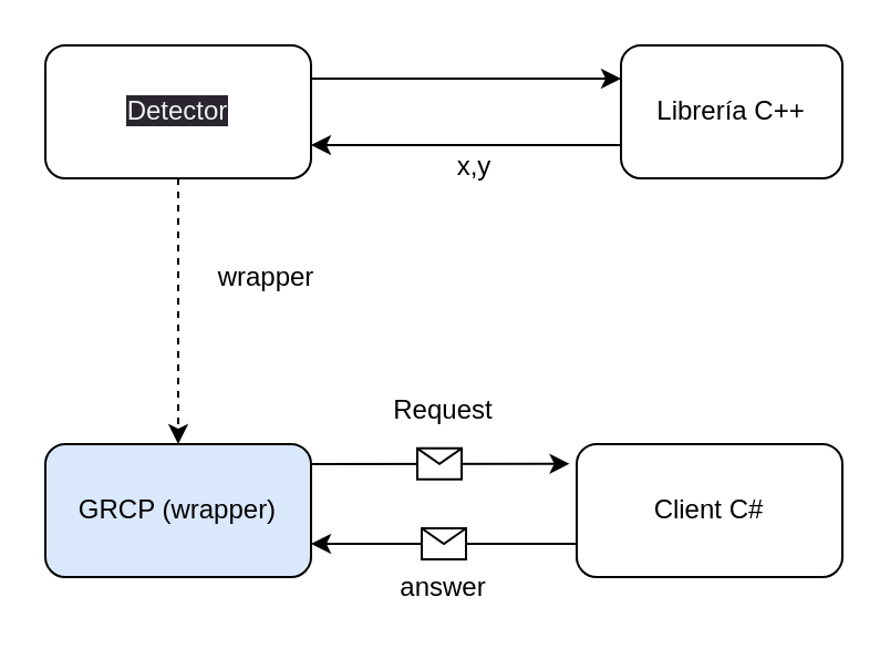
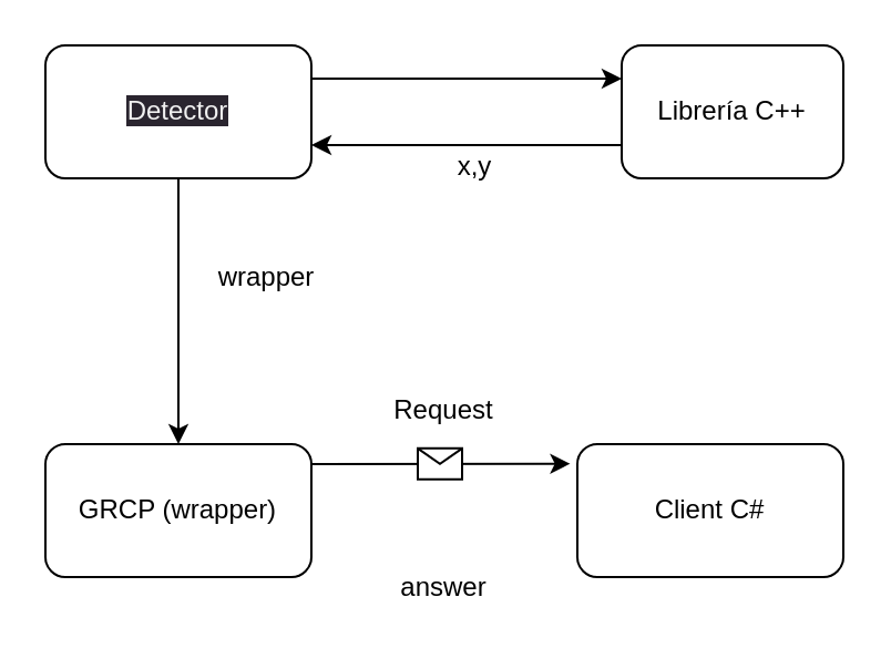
- <mxCell id="4" style="edgeStyle=orthogonalEdgeStyle;rounded=0;orthogonalLoop=1;jettySize=auto;html=1;exitX=0.5;exitY=1;exitDx=0;exitDy=0;entryX=0.5;entryY=0;entryDx=0;entryDy=0;dashed=1;" edge="1" parent="1" source="5" target="2"><mxGeometry relative="1" as="geometry" /></mxCell>
+ <mxCell id="4" style="edgeStyle=orthogonalEdgeStyle;rounded=0;orthogonalLoop=1;jettySize=auto;html=1;exitX=0.5;exitY=1;exitDx=0;exitDy=0;entryX=0.5;entryY=0;entryDx=0;entryDy=0;" edge="1" parent="1" source="5" target="2"><mxGeometry relative="1" as="geometry" /></mxCell>
- <mxCell id="2" value="GRCP (wrapper)" style="rounded=1;whiteSpace=wrap;html=1;fillColor=#dae8fc;" vertex="1" parent="1"><mxGeometry x="20" y="200" width="120" height="60" as="geometry" /></mxCell>
+ <mxCell id="2" value="GRCP (wrapper)" style="rounded=1;whiteSpace=wrap;html=1;" vertex="1" parent="1"><mxGeometry x="20" y="200" width="120" height="60" as="geometry" /></mxCell>
- <mxCell id="13" value="" style="endArrow=classic;html=1;rounded=0;entryX=1;entryY=0.75;entryDx=0;entryDy=0;exitX=0;exitY=0.75;exitDx=0;exitDy=0;" edge="1" parent="1" source="10" target="2"><mxGeometry relative="1" as="geometry"><mxPoint x="130" y="210" as="sourcePoint" /><mxPoint x="230" y="210" as="targetPoint" /><Array as="points" /></mxGeometry></mxCell>
- <mxCell id="14" value="" style="shape=message;html=1;outlineConnect=0;" vertex="1" parent="13"><mxGeometry width="20" height="14" relative="1" as="geometry"><mxPoint x="-10" y="-7" as="offset" /></mxGeometry></mxCell>
